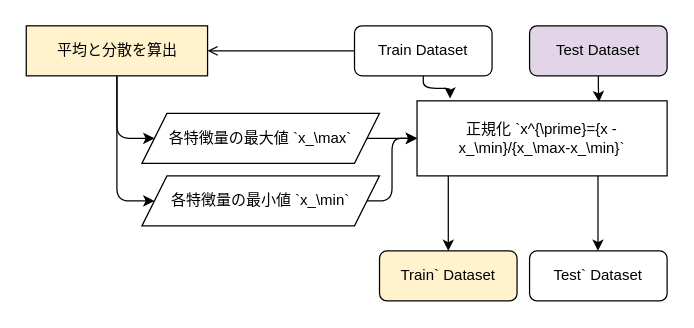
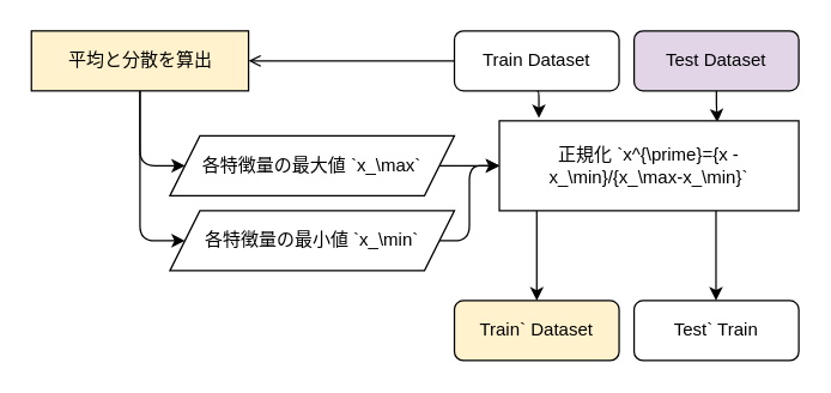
- <mxCell id="4" value="Train Dataset" style="rounded=1;whiteSpace=wrap;html=1;" vertex="1" parent="1"><mxGeometry x="283" y="20" width="110" height="40" as="geometry" /></mxCell>
+ <mxCell id="4" value="Train Dataset" style="rounded=1;whiteSpace=wrap;html=1;" vertex="1" parent="1"><mxGeometry x="303" y="20" width="110" height="40" as="geometry" /></mxCell>
- <mxCell id="16" value="Test` Dataset" style="rounded=1;whiteSpace=wrap;html=1;" vertex="1" parent="1"><mxGeometry x="423" y="200" width="110" height="40" as="geometry" /></mxCell>
+ <mxCell id="16" value="Test` Train" style="rounded=1;whiteSpace=wrap;html=1;" vertex="1" parent="1"><mxGeometry x="423" y="200" width="110" height="40" as="geometry" /></mxCell>
